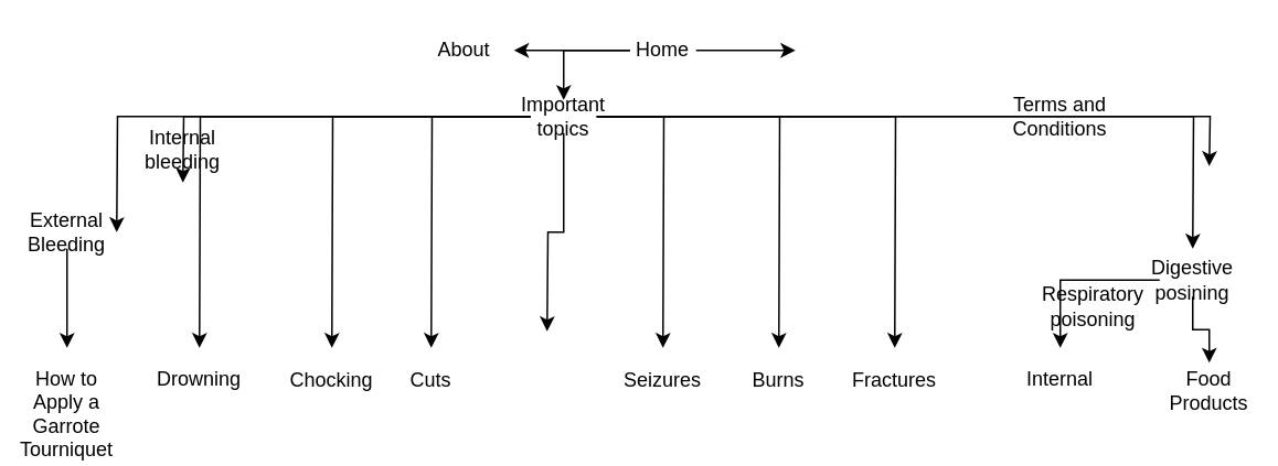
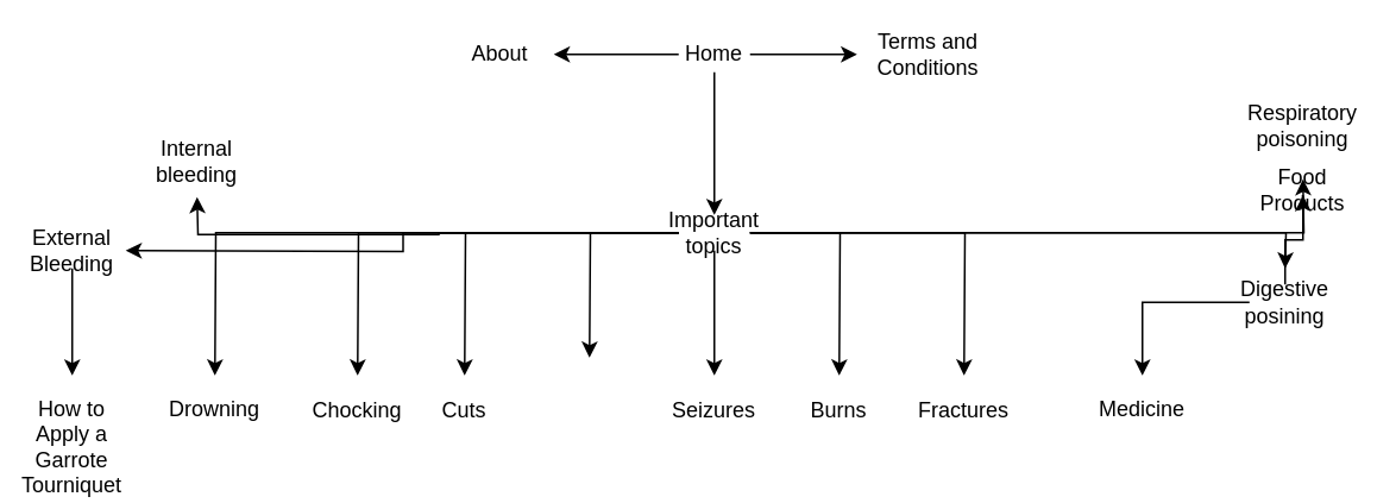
- <mxCell id="19" value="Important topics&lt;br&gt;" style="text;html=1;strokeColor=none;fillColor=none;align=center;verticalAlign=middle;whiteSpace=wrap;rounded=0;" vertex="1" parent="1"><mxGeometry x="320" y="60" width="40" height="20" as="geometry" /></mxCell>
+ <mxCell id="19" value="Important topics&lt;br&gt;" style="text;html=1;strokeColor=none;fillColor=none;align=center;verticalAlign=middle;whiteSpace=wrap;rounded=0;" vertex="1" parent="1"><mxGeometry x="380" y="120" width="40" height="20" as="geometry" /></mxCell>
- <mxCell id="7" value="Terms and Conditions&lt;br&gt;" style="text;html=1;strokeColor=none;fillColor=none;align=center;verticalAlign=middle;whiteSpace=wrap;rounded=0;" vertex="1" parent="1"><mxGeometry x="620" y="60" width="40" height="20" as="geometry" /></mxCell>
+ <mxCell id="7" value="Terms and Conditions&lt;br&gt;" style="text;html=1;strokeColor=none;fillColor=none;align=center;verticalAlign=middle;whiteSpace=wrap;rounded=0;" vertex="1" parent="1"><mxGeometry x="500" y="20" width="40" height="20" as="geometry" /></mxCell>
- <mxCell id="35" value="Respiratory&lt;br&gt;poisoning&lt;br&gt;" style="text;html=1;strokeColor=none;fillColor=none;align=center;verticalAlign=middle;whiteSpace=wrap;rounded=0;" vertex="1" parent="1"><mxGeometry x="640" y="175" width="40" height="20" as="geometry" /></mxCell>
+ <mxCell id="35" value="Respiratory&lt;br&gt;poisoning&lt;br&gt;" style="text;html=1;strokeColor=none;fillColor=none;align=center;verticalAlign=middle;whiteSpace=wrap;rounded=0;" vertex="1" parent="1"><mxGeometry x="710" y="60" width="40" height="20" as="geometry" /></mxCell>
- <mxCell id="27" value="Internal&lt;br&gt;" style="text;html=1;strokeColor=none;fillColor=none;align=center;verticalAlign=middle;whiteSpace=wrap;rounded=0;" vertex="1" parent="1"><mxGeometry x="620" y="219" width="40" height="20" as="geometry" /></mxCell>
+ <mxCell id="27" value="Medicine&lt;br&gt;" style="text;html=1;strokeColor=none;fillColor=none;align=center;verticalAlign=middle;whiteSpace=wrap;rounded=0;" vertex="1" parent="1"><mxGeometry x="620" y="219" width="40" height="20" as="geometry" /></mxCell>
- <mxCell id="28" value="&lt;br&gt;Food Products&lt;br&gt;" style="text;html=1;strokeColor=none;fillColor=none;align=center;verticalAlign=middle;whiteSpace=wrap;rounded=0;" vertex="1" parent="1"><mxGeometry x="710" y="219" width="40" height="20" as="geometry" /></mxCell>
+ <mxCell id="28" value="&lt;br&gt;Food Products&lt;br&gt;" style="text;html=1;strokeColor=none;fillColor=none;align=center;verticalAlign=middle;whiteSpace=wrap;rounded=0;" vertex="1" parent="1"><mxGeometry x="710" y="89" width="40" height="20" as="geometry" /></mxCell>
